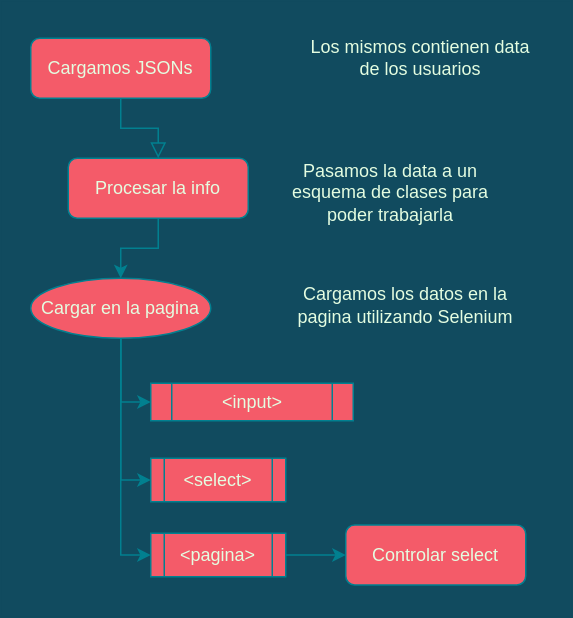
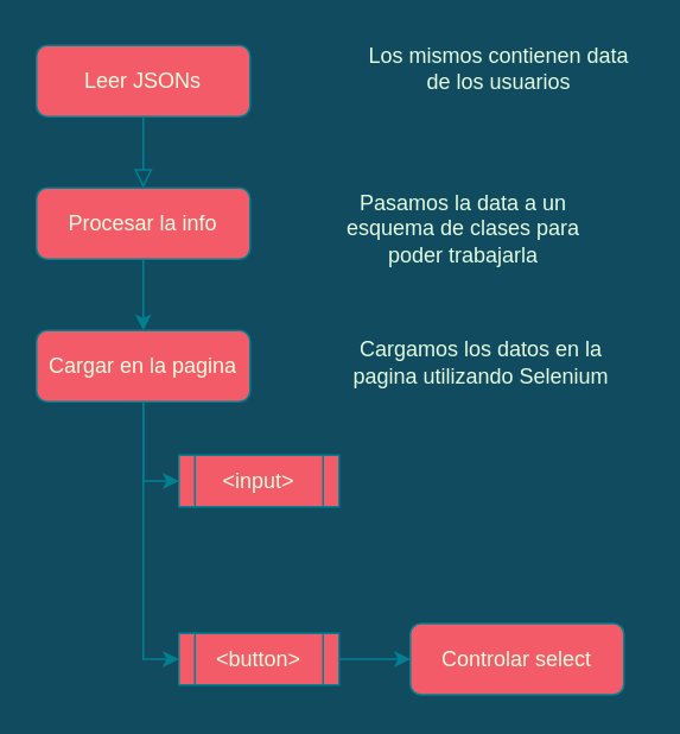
- <mxCell id="3" value="Cargamos JSONs" style="rounded=1;whiteSpace=wrap;html=1;fontSize=12;glass=0;strokeWidth=1;shadow=0;fillColor=#F45B69;strokeColor=#028090;fontColor=#E4FDE1;" parent="1" vertex="1"><mxGeometry x="20" y="25" width="120" height="40" as="geometry" /></mxCell>
+ <mxCell id="3" value="Leer JSONs" style="rounded=1;whiteSpace=wrap;html=1;fontSize=12;glass=0;strokeWidth=1;shadow=0;fillColor=#F45B69;strokeColor=#028090;fontColor=#E4FDE1;" parent="1" vertex="1"><mxGeometry x="20" y="25" width="120" height="40" as="geometry" /></mxCell>
- <mxCell id="5" value="Procesar la info" style="rounded=1;whiteSpace=wrap;html=1;fontSize=12;glass=0;strokeWidth=1;shadow=0;fillColor=#F45B69;strokeColor=#028090;fontColor=#E4FDE1;" parent="1" vertex="1"><mxGeometry x="45" y="105" width="120" height="40" as="geometry" /></mxCell>
+ <mxCell id="5" value="Procesar la info" style="rounded=1;whiteSpace=wrap;html=1;fontSize=12;glass=0;strokeWidth=1;shadow=0;fillColor=#F45B69;strokeColor=#028090;fontColor=#E4FDE1;" parent="1" vertex="1"><mxGeometry x="20" y="105" width="120" height="40" as="geometry" /></mxCell>
- <mxCell id="9" value="Cargar en la pagina" style="ellipse;whiteSpace=wrap;html=1;fontSize=12;glass=0;strokeWidth=1;shadow=0;fillColor=#F45B69;strokeColor=#028090;fontColor=#E4FDE1;" vertex="1" parent="1"><mxGeometry x="20" y="185" width="120" height="40" as="geometry" /></mxCell>
+ <mxCell id="9" value="Cargar en la pagina" style="rounded=1;whiteSpace=wrap;html=1;fontSize=12;glass=0;strokeWidth=1;shadow=0;fillColor=#F45B69;strokeColor=#028090;fontColor=#E4FDE1;" vertex="1" parent="1"><mxGeometry x="20" y="185" width="120" height="40" as="geometry" /></mxCell>
- <mxCell id="13" value="&amp;lt;input&amp;gt;" style="shape=process;whiteSpace=wrap;html=1;backgroundOutline=1;strokeColor=#028090;fontColor=#E4FDE1;fillColor=#F45B69;" vertex="1" parent="1"><mxGeometry x="100" y="255" width="135" height="25" as="geometry" /></mxCell>
+ <mxCell id="13" value="&amp;lt;input&amp;gt;" style="shape=process;whiteSpace=wrap;html=1;backgroundOutline=1;strokeColor=#028090;fontColor=#E4FDE1;fillColor=#F45B69;" vertex="1" parent="1"><mxGeometry x="100" y="255" width="90" height="29" as="geometry" /></mxCell>
- <mxCell id="7" style="edgeStyle=orthogonalEdgeStyle;rounded=0;orthogonalLoop=1;jettySize=auto;html=1;exitX=0.5;exitY=1;exitDx=0;exitDy=0;entryX=0;entryY=0.5;entryDx=0;entryDy=0;strokeColor=#028090;fontColor=#E4FDE1;fillColor=#F45B69;" edge="1" parent="1" source="9" target="16"><mxGeometry relative="1" as="geometry" /></mxCell>
- <mxCell id="16" value="&amp;lt;select&amp;gt;" style="shape=process;whiteSpace=wrap;html=1;backgroundOutline=1;strokeColor=#028090;fontColor=#E4FDE1;fillColor=#F45B69;" vertex="1" parent="1"><mxGeometry x="100" y="305" width="90" height="29" as="geometry" /></mxCell>
- <mxCell id="15" value="&amp;lt;pagina&amp;gt;" style="shape=process;whiteSpace=wrap;html=1;backgroundOutline=1;strokeColor=#028090;fontColor=#E4FDE1;fillColor=#F45B69;gradientColor=none;" vertex="1" parent="1"><mxGeometry x="100" y="355" width="90" height="29" as="geometry" /></mxCell>
+ <mxCell id="15" value="&amp;lt;button&amp;gt;" style="shape=process;whiteSpace=wrap;html=1;backgroundOutline=1;strokeColor=#028090;fontColor=#E4FDE1;fillColor=#F45B69;gradientColor=none;" vertex="1" parent="1"><mxGeometry x="100" y="355" width="90" height="29" as="geometry" /></mxCell>
